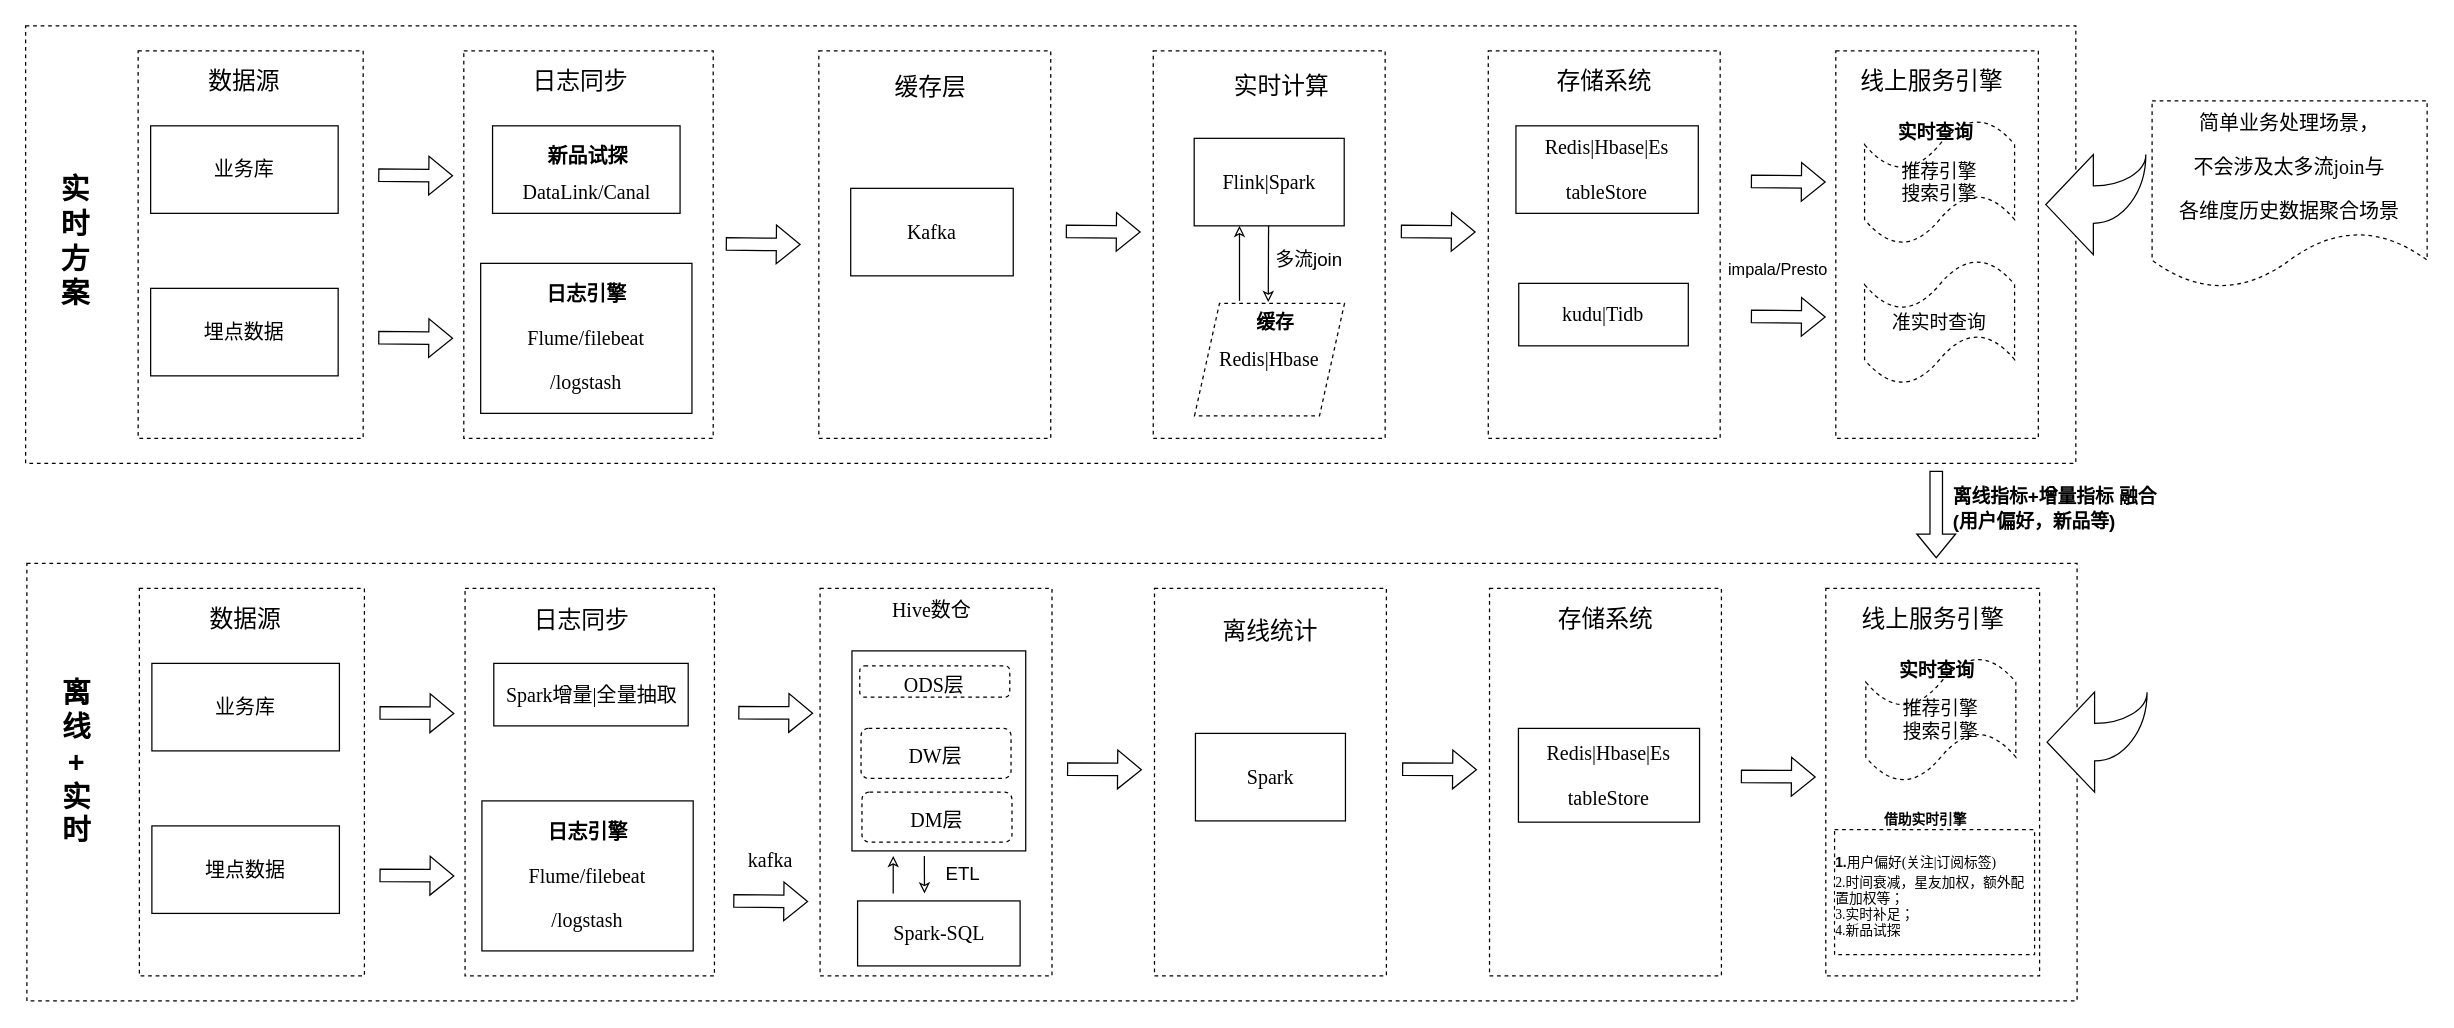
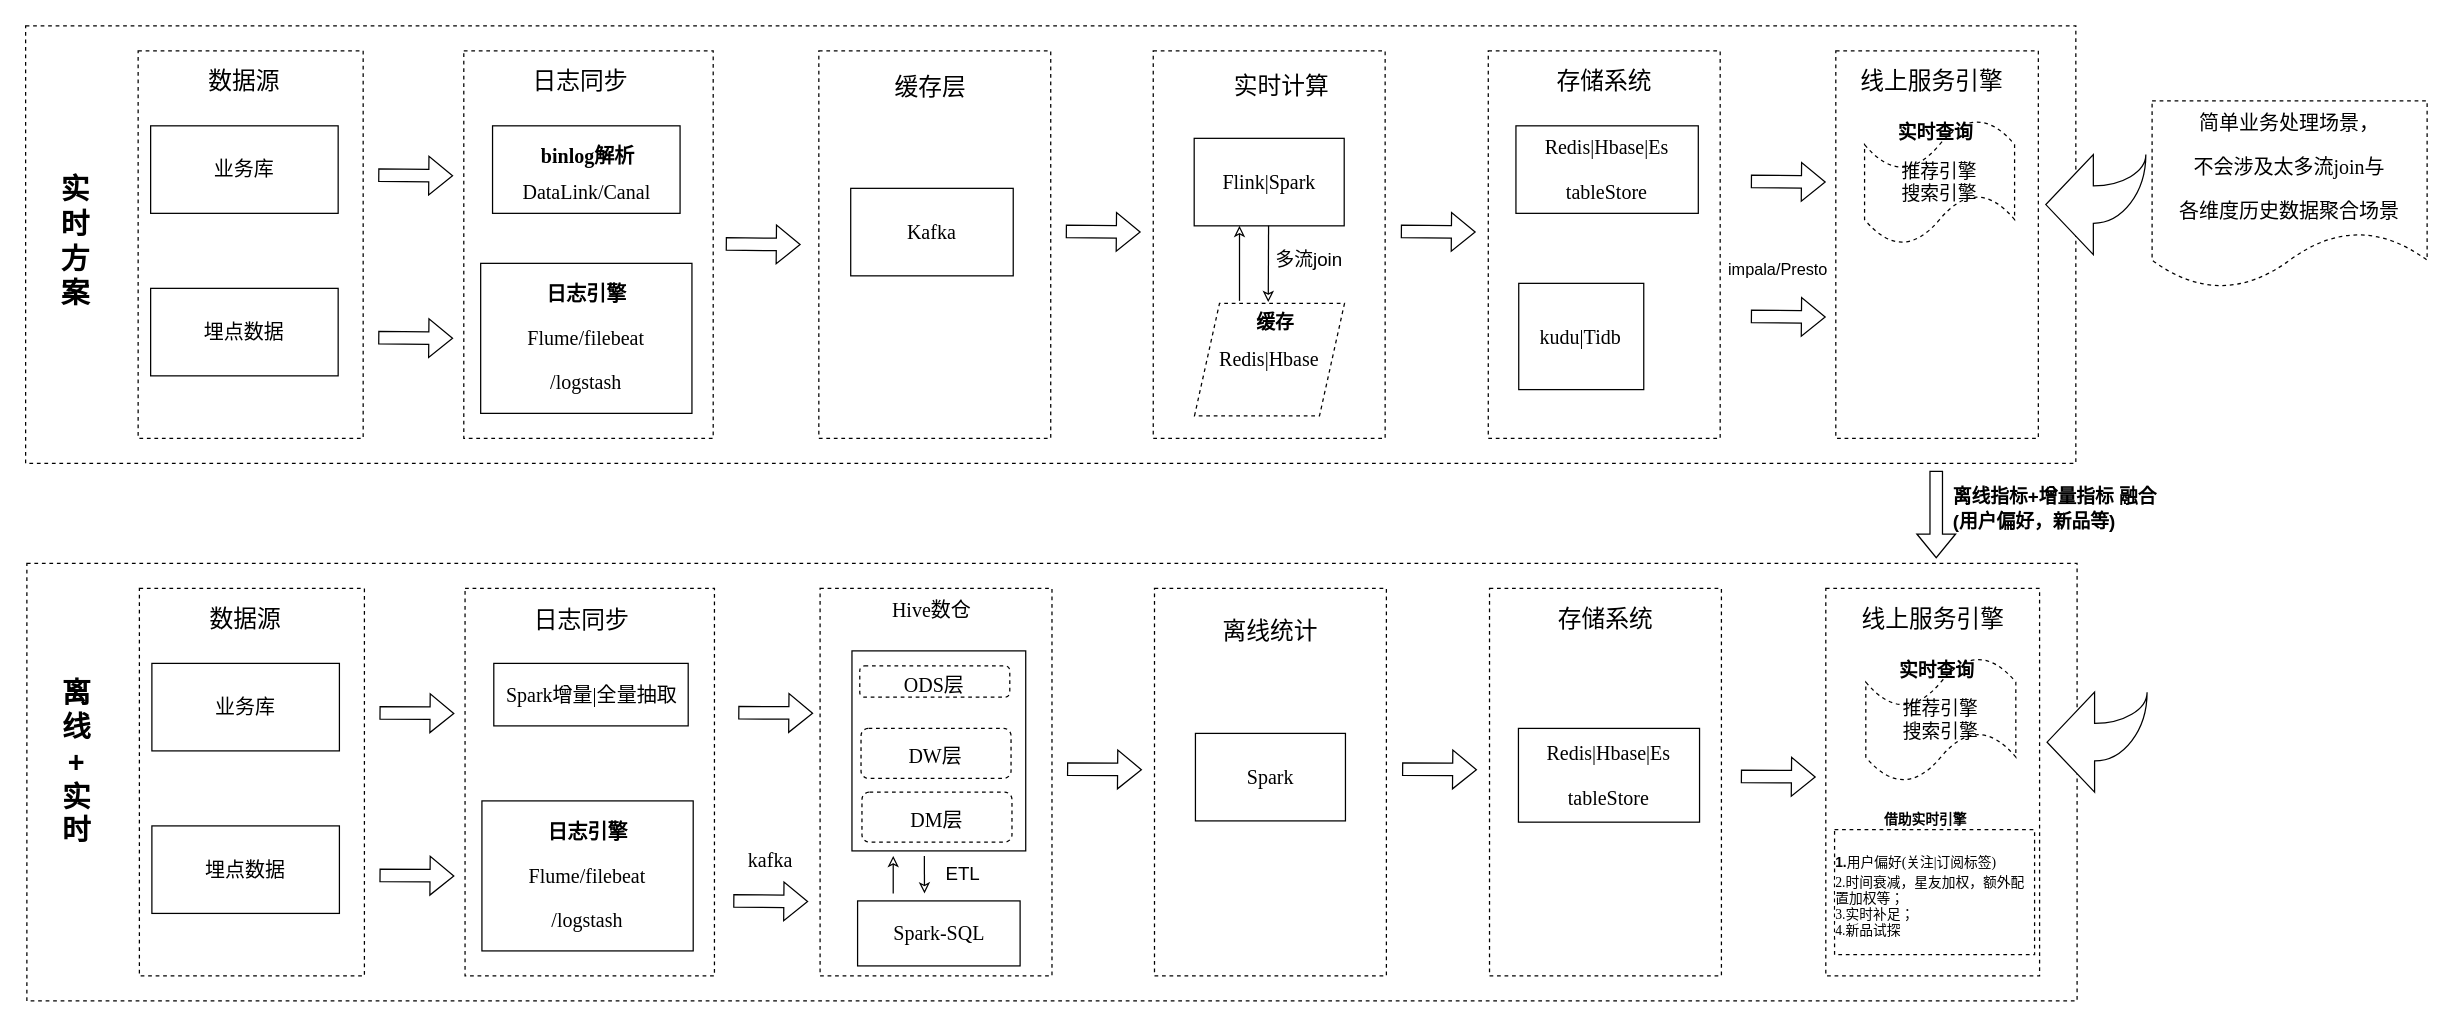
- <mxCell id="25" value="&lt;pre style=&quot;background-color: rgb(255 , 255 , 255) ; font-family: &amp;#34;menlo&amp;#34; ; font-size: 12pt&quot;&gt;&lt;b&gt;新品试探&lt;/b&gt;&lt;/pre&gt;" style="text;html=1;strokeColor=none;fillColor=none;align=center;verticalAlign=middle;whiteSpace=wrap;rounded=0;dashed=1;fontSize=19;" vertex="1" parent="1"><mxGeometry x="425.25" y="109" width="90" height="30" as="geometry" /></mxCell>
+ <mxCell id="25" value="&lt;pre style=&quot;background-color: rgb(255 , 255 , 255) ; font-family: &amp;#34;menlo&amp;#34; ; font-size: 12pt&quot;&gt;&lt;b&gt;binlog解析&lt;/b&gt;&lt;/pre&gt;" style="text;html=1;strokeColor=none;fillColor=none;align=center;verticalAlign=middle;whiteSpace=wrap;rounded=0;dashed=1;fontSize=19;" vertex="1" parent="1"><mxGeometry x="425.25" y="109" width="90" height="30" as="geometry" /></mxCell>
- <mxCell id="34" value="&lt;pre style=&quot;background-color: rgb(255 , 255 , 255) ; font-family: &amp;#34;menlo&amp;#34; ; font-size: 12pt&quot;&gt;&lt;pre style=&quot;font-family: &amp;#34;menlo&amp;#34; ; font-size: 12pt&quot;&gt;kudu|Tidb&lt;/pre&gt;&lt;/pre&gt;" style="rounded=0;whiteSpace=wrap;html=1;" vertex="1" parent="1"><mxGeometry x="1214.37" y="226" width="135.63" height="50" as="geometry" /></mxCell>
+ <mxCell id="34" value="&lt;pre style=&quot;background-color: rgb(255 , 255 , 255) ; font-family: &amp;#34;menlo&amp;#34; ; font-size: 12pt&quot;&gt;&lt;pre style=&quot;font-family: &amp;#34;menlo&amp;#34; ; font-size: 12pt&quot;&gt;kudu|Tidb&lt;/pre&gt;&lt;/pre&gt;" style="rounded=0;whiteSpace=wrap;html=1;" vertex="1" parent="1"><mxGeometry x="1214.37" y="226" width="100" height="85" as="geometry" /></mxCell>
- <mxCell id="38" value="准实时查询" style="shape=tape;whiteSpace=wrap;html=1;rounded=1;dashed=1;fontSize=15;" vertex="1" parent="1"><mxGeometry x="1491" y="207" width="120" height="100" as="geometry" /></mxCell>
